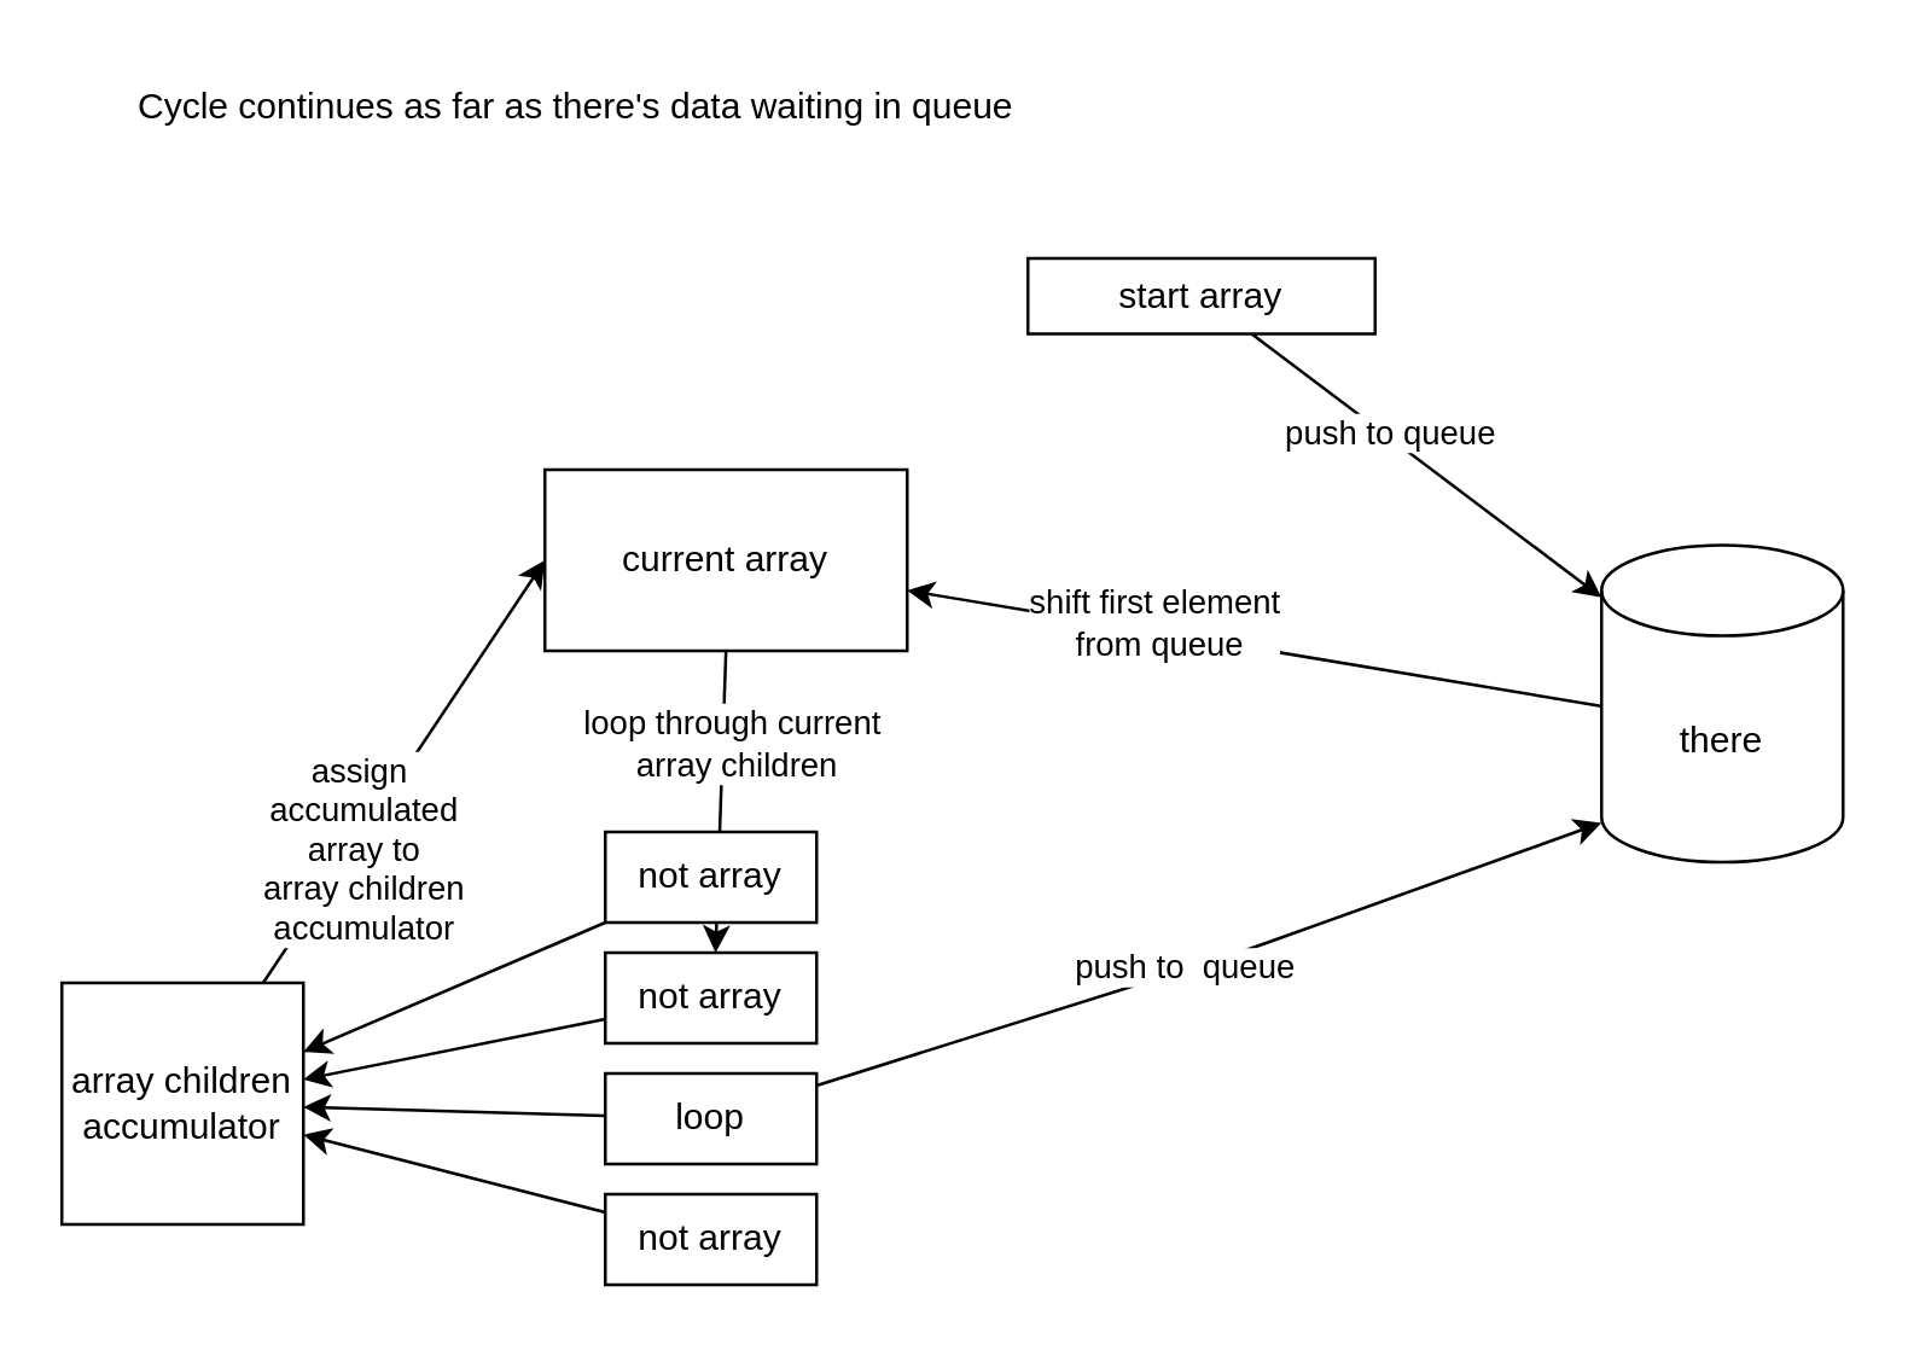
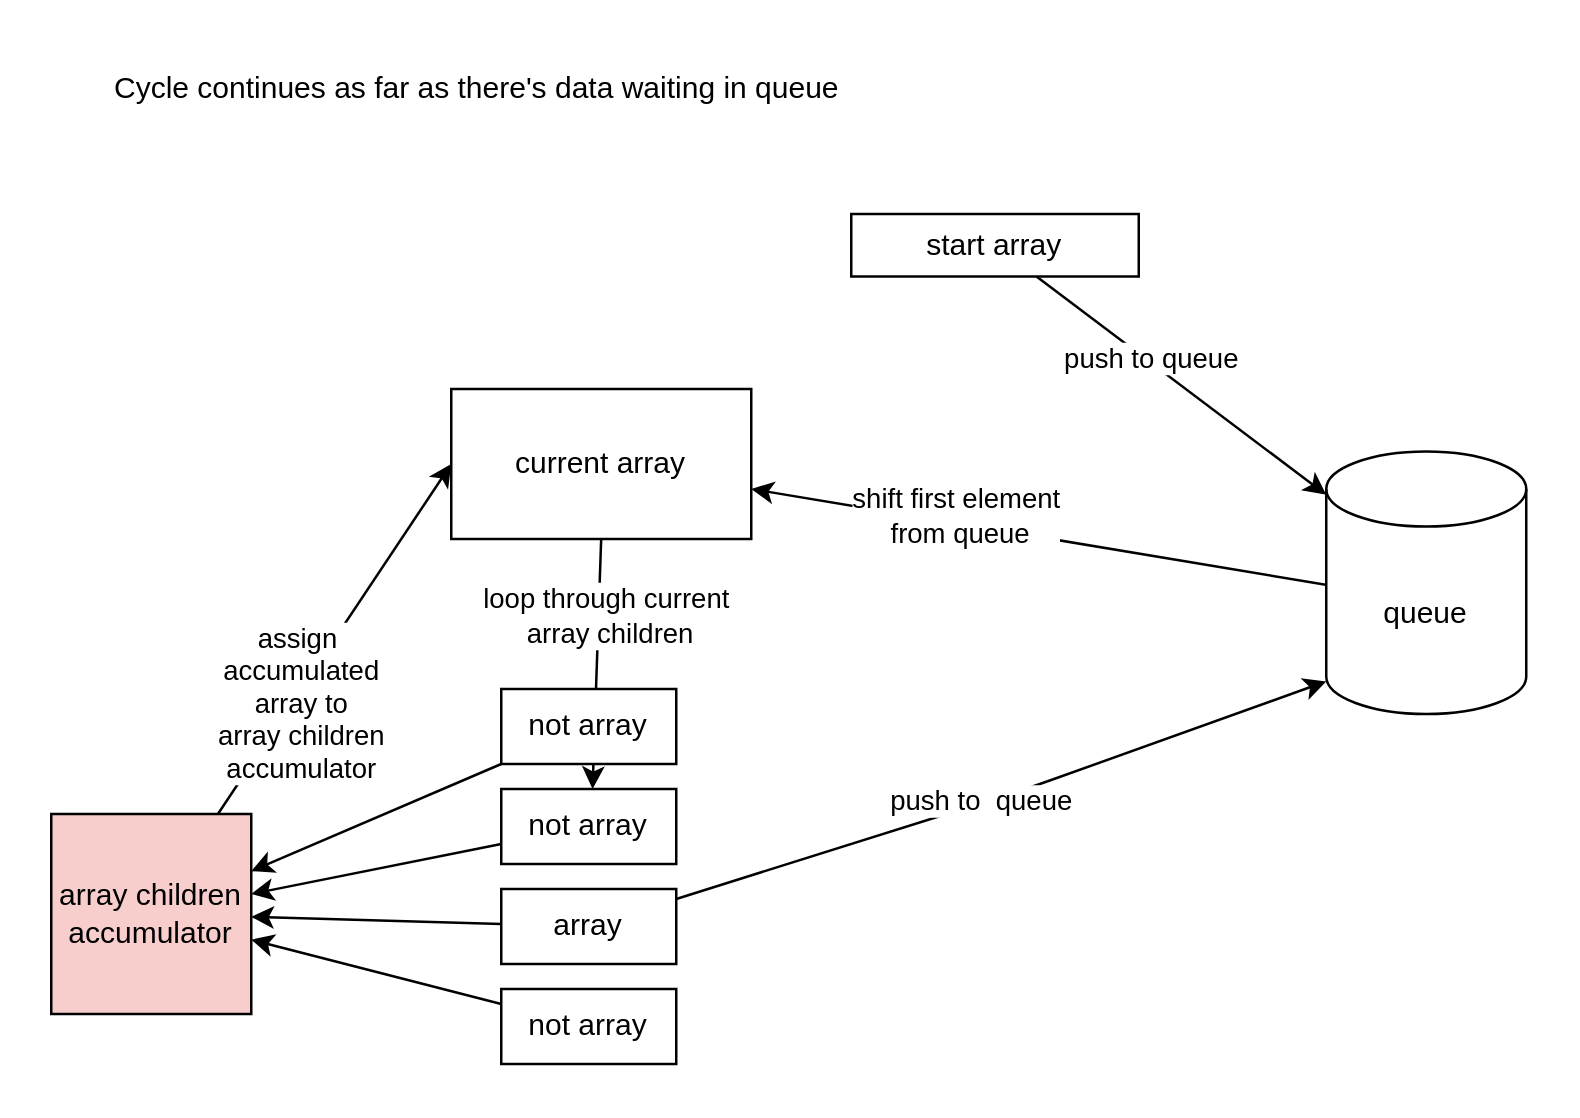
- <mxCell id="24" value="there" style="shape=cylinder3;whiteSpace=wrap;html=1;boundedLbl=1;backgroundOutline=1;size=15;" vertex="1" parent="1"><mxGeometry x="530" y="180" width="80" height="105" as="geometry" /></mxCell>
+ <mxCell id="24" value="queue" style="shape=cylinder3;whiteSpace=wrap;html=1;boundedLbl=1;backgroundOutline=1;size=15;" vertex="1" parent="1"><mxGeometry x="530" y="180" width="80" height="105" as="geometry" /></mxCell>
- <mxCell id="20" value="array children accumulator" style="whiteSpace=wrap;html=1;aspect=fixed;" vertex="1" parent="1"><mxGeometry x="20" y="325" width="80" height="80" as="geometry" /></mxCell>
+ <mxCell id="20" value="array children accumulator" style="whiteSpace=wrap;html=1;aspect=fixed;fillColor=#f8cecc;" vertex="1" parent="1"><mxGeometry x="20" y="325" width="80" height="80" as="geometry" /></mxCell>
- <mxCell id="12" value="loop" style="rounded=0;whiteSpace=wrap;html=1;" vertex="1" parent="1"><mxGeometry x="200" y="355" width="70" height="30" as="geometry" /></mxCell>
+ <mxCell id="12" value="array" style="rounded=0;whiteSpace=wrap;html=1;" vertex="1" parent="1"><mxGeometry x="200" y="355" width="70" height="30" as="geometry" /></mxCell>
